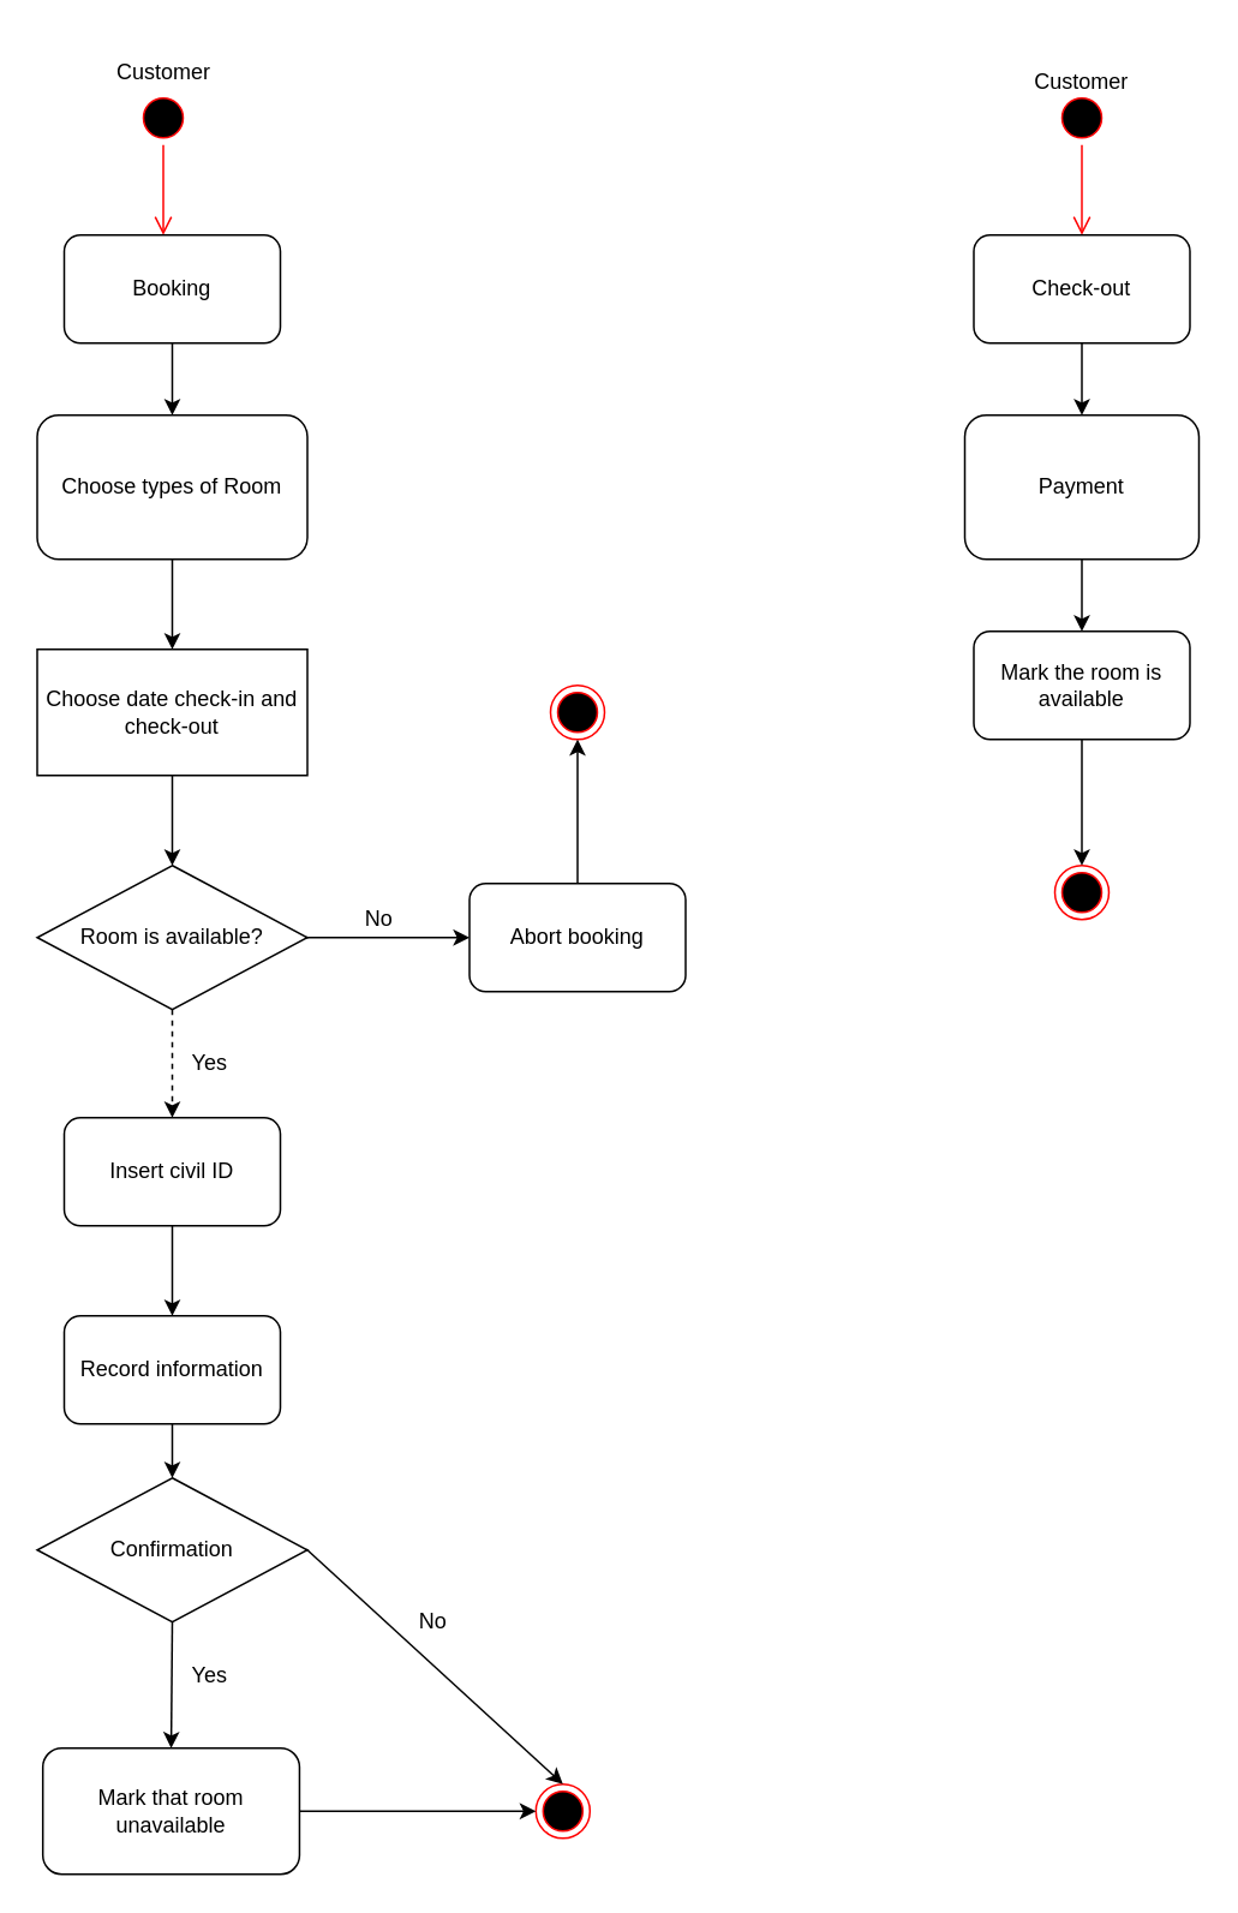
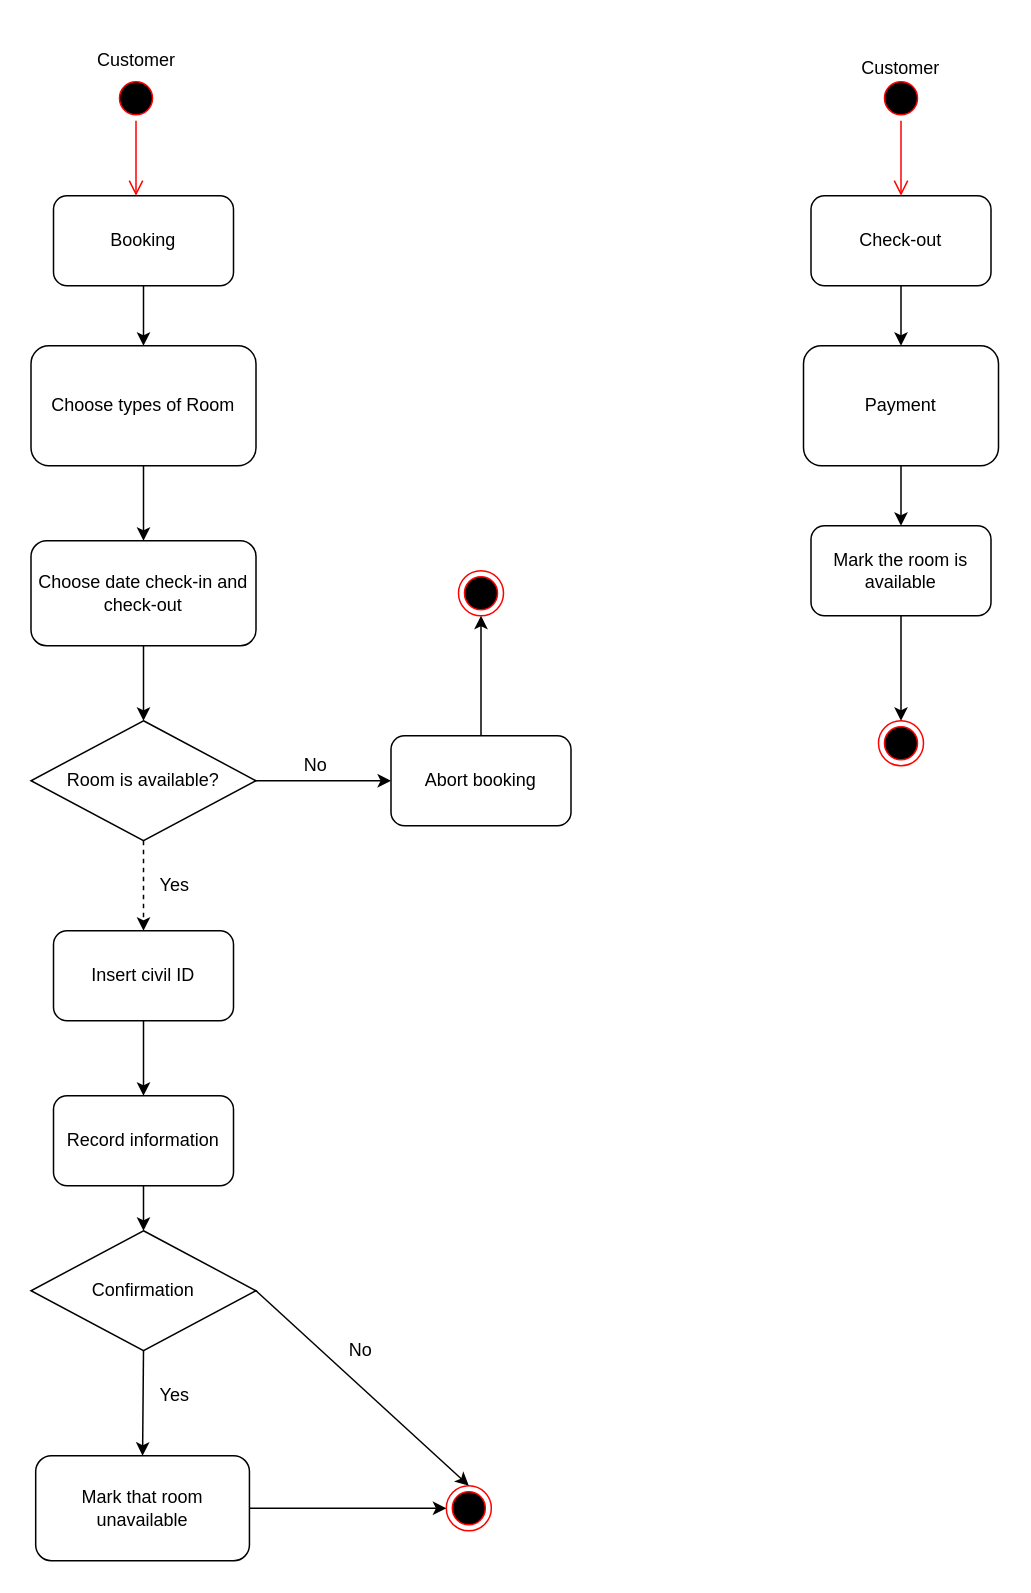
- <mxCell id="14" value="Choose date check-in and check-out" style="whiteSpace=wrap;html=1;rounded=0;" vertex="1" parent="1"><mxGeometry x="20" y="360" width="150" height="70" as="geometry" /></mxCell>
+ <mxCell id="14" value="Choose date check-in and check-out" style="rounded=1;whiteSpace=wrap;html=1;" vertex="1" parent="1"><mxGeometry x="20" y="360" width="150" height="70" as="geometry" /></mxCell>
